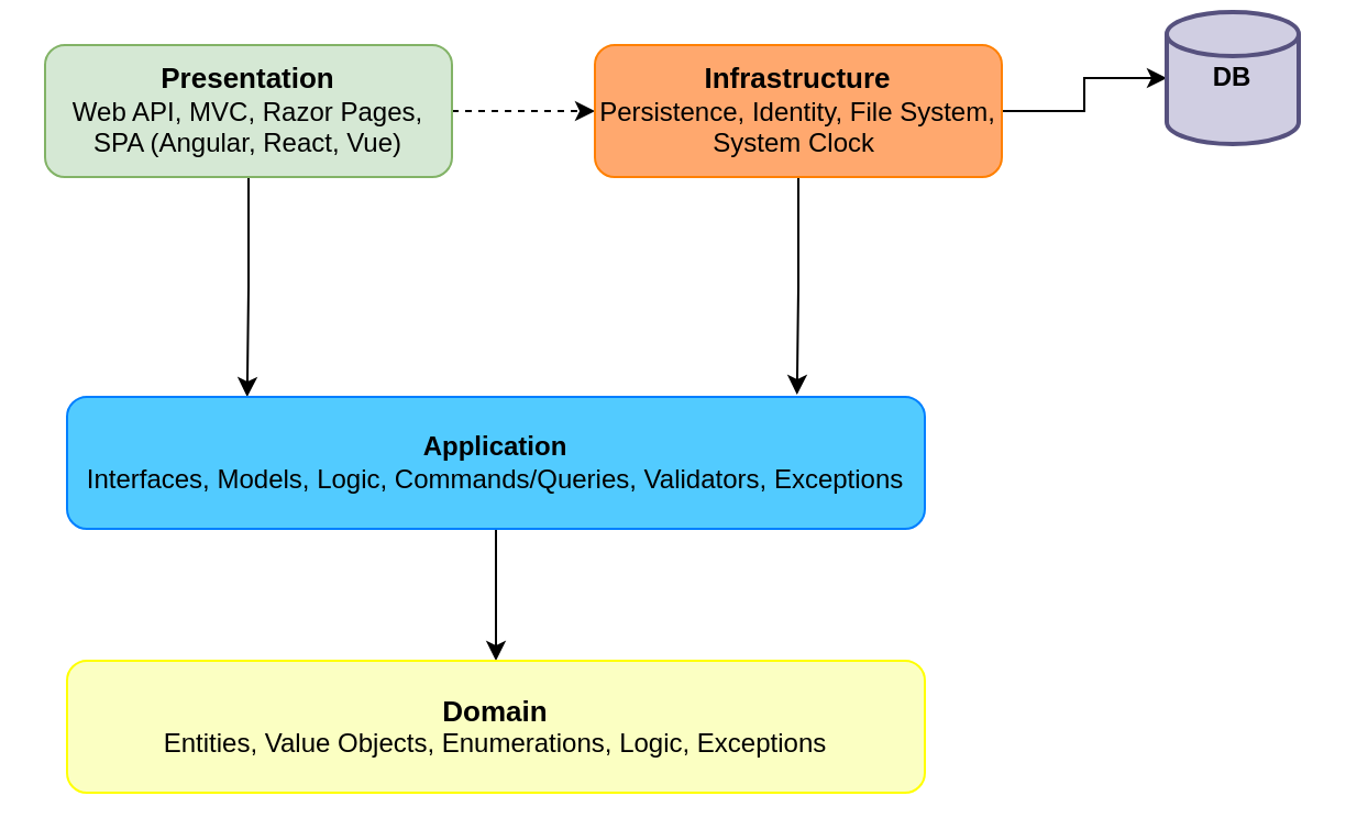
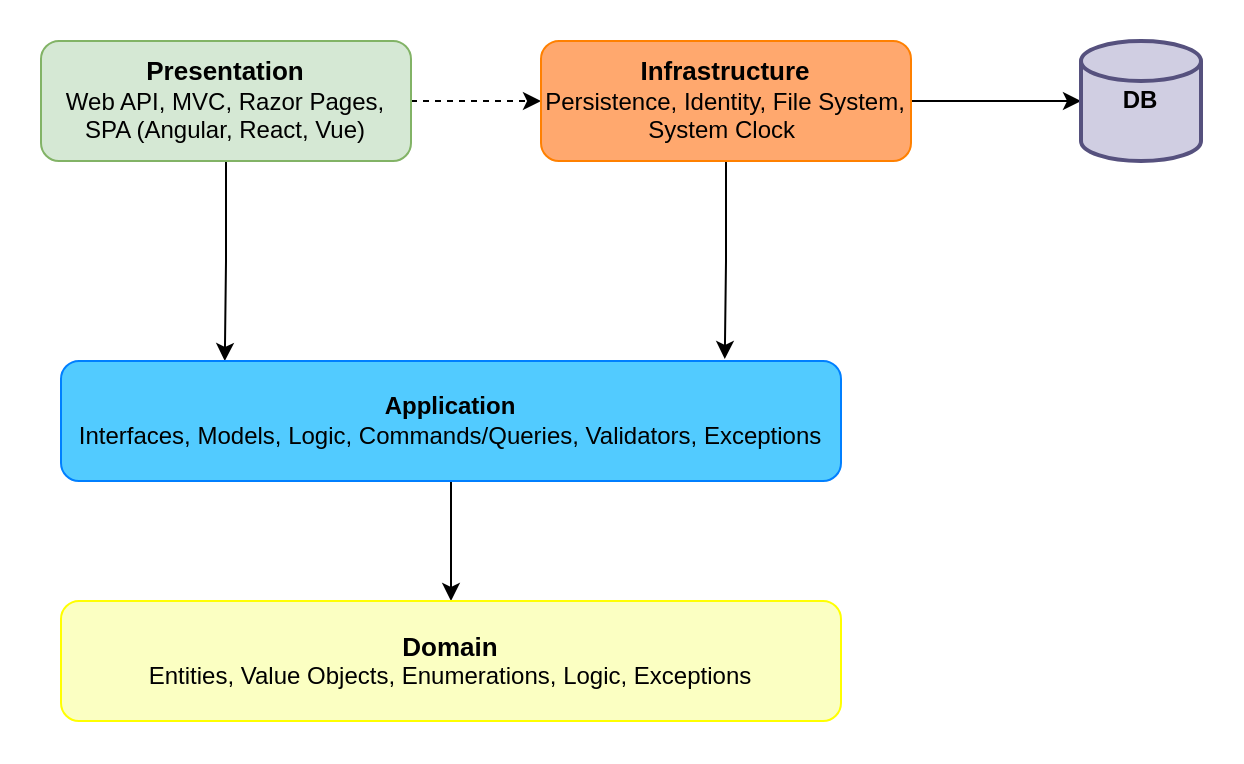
- <mxCell id="8" value="&lt;b&gt;DB&lt;/b&gt;" style="strokeWidth=2;html=1;shape=mxgraph.flowchart.database;whiteSpace=wrap;fillColor=#d0cee2;strokeColor=#56517e;" vertex="1" parent="1"><mxGeometry x="530" y="5" width="60" height="60" as="geometry" /></mxCell>
+ <mxCell id="8" value="&lt;b&gt;DB&lt;/b&gt;" style="strokeWidth=2;html=1;shape=mxgraph.flowchart.database;whiteSpace=wrap;fillColor=#d0cee2;strokeColor=#56517e;" vertex="1" parent="1"><mxGeometry x="540" y="20" width="60" height="60" as="geometry" /></mxCell>
